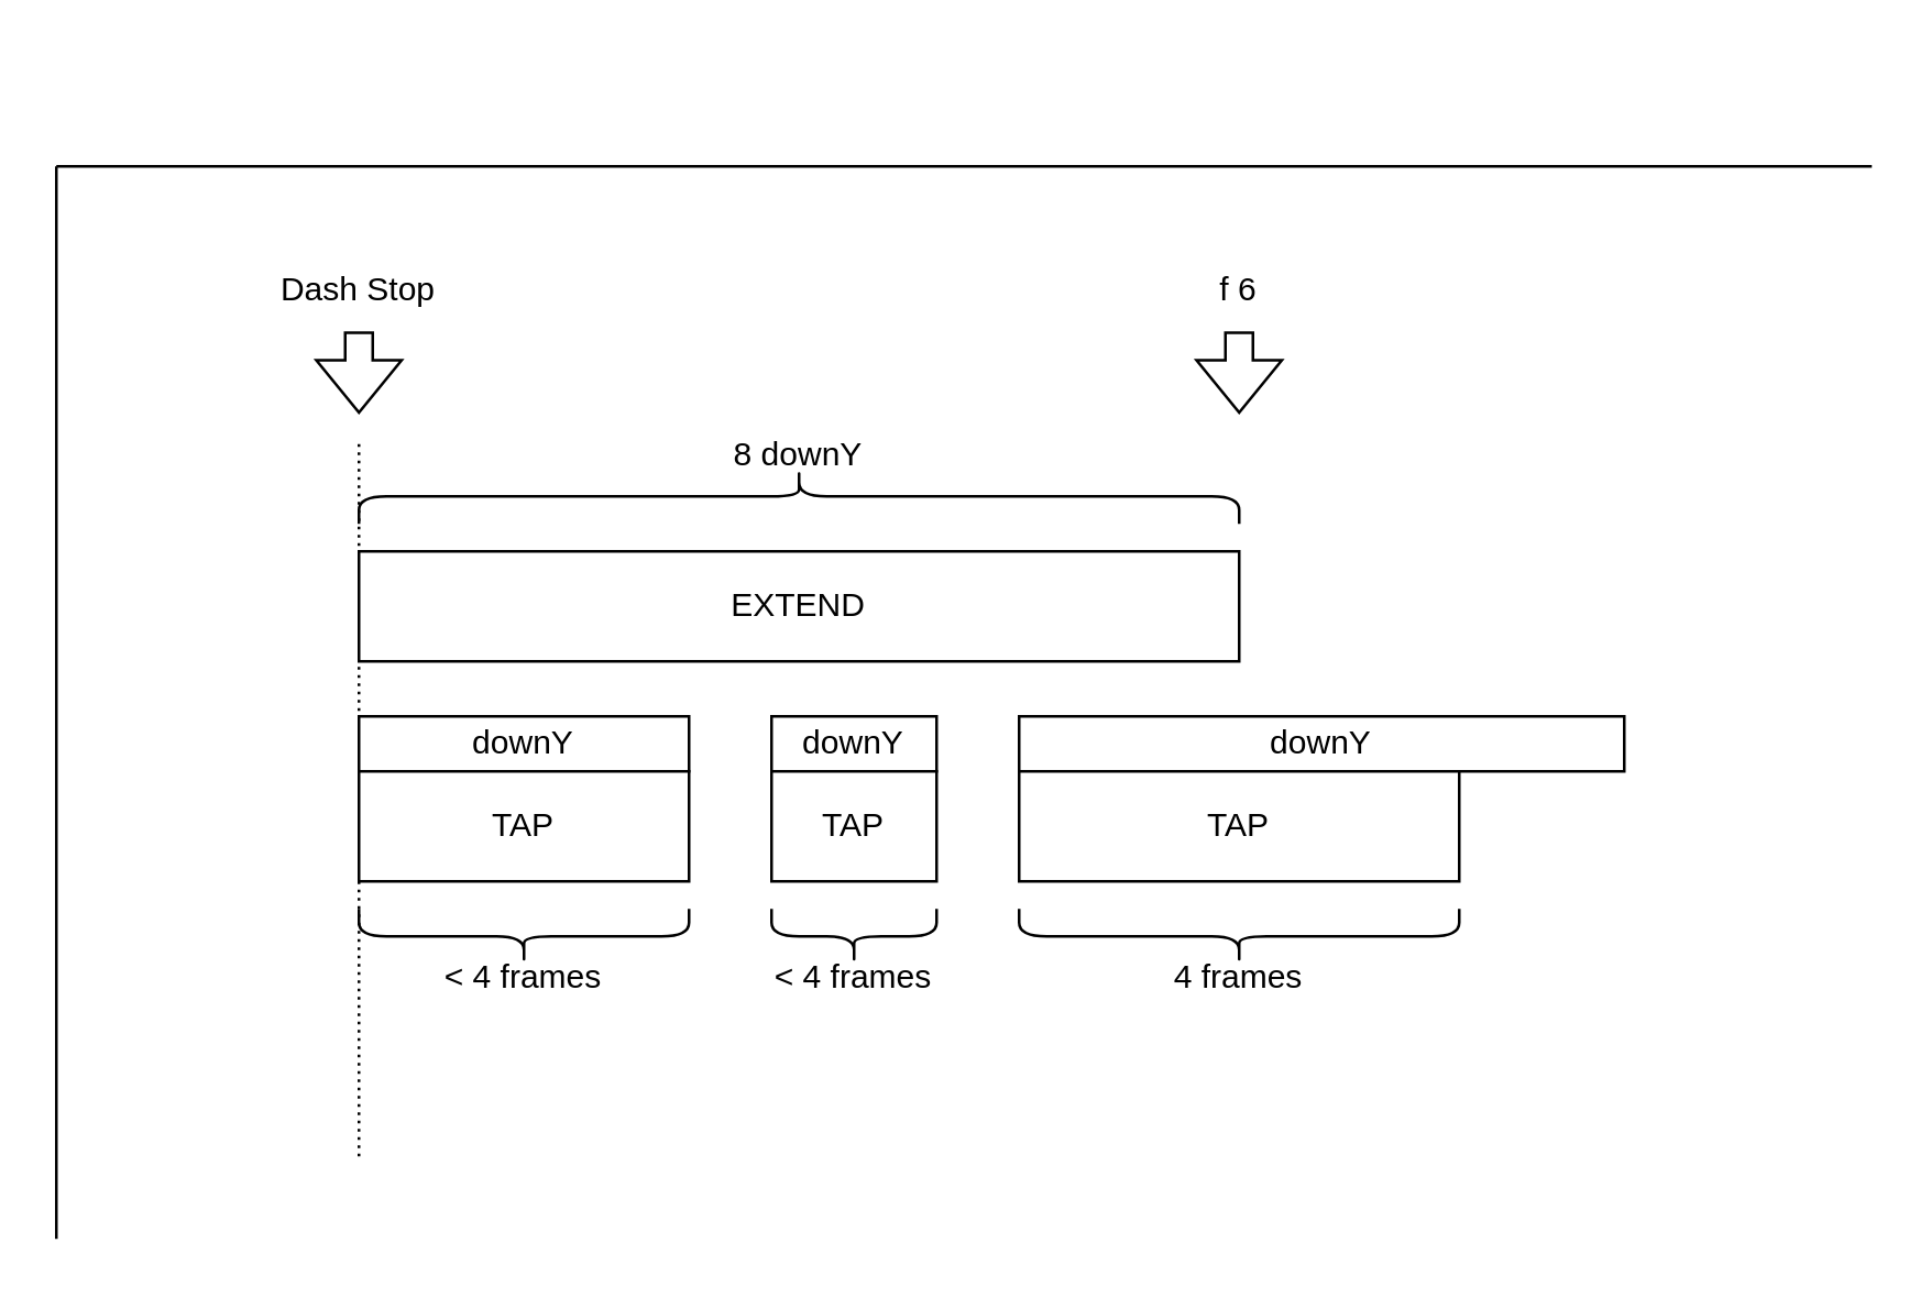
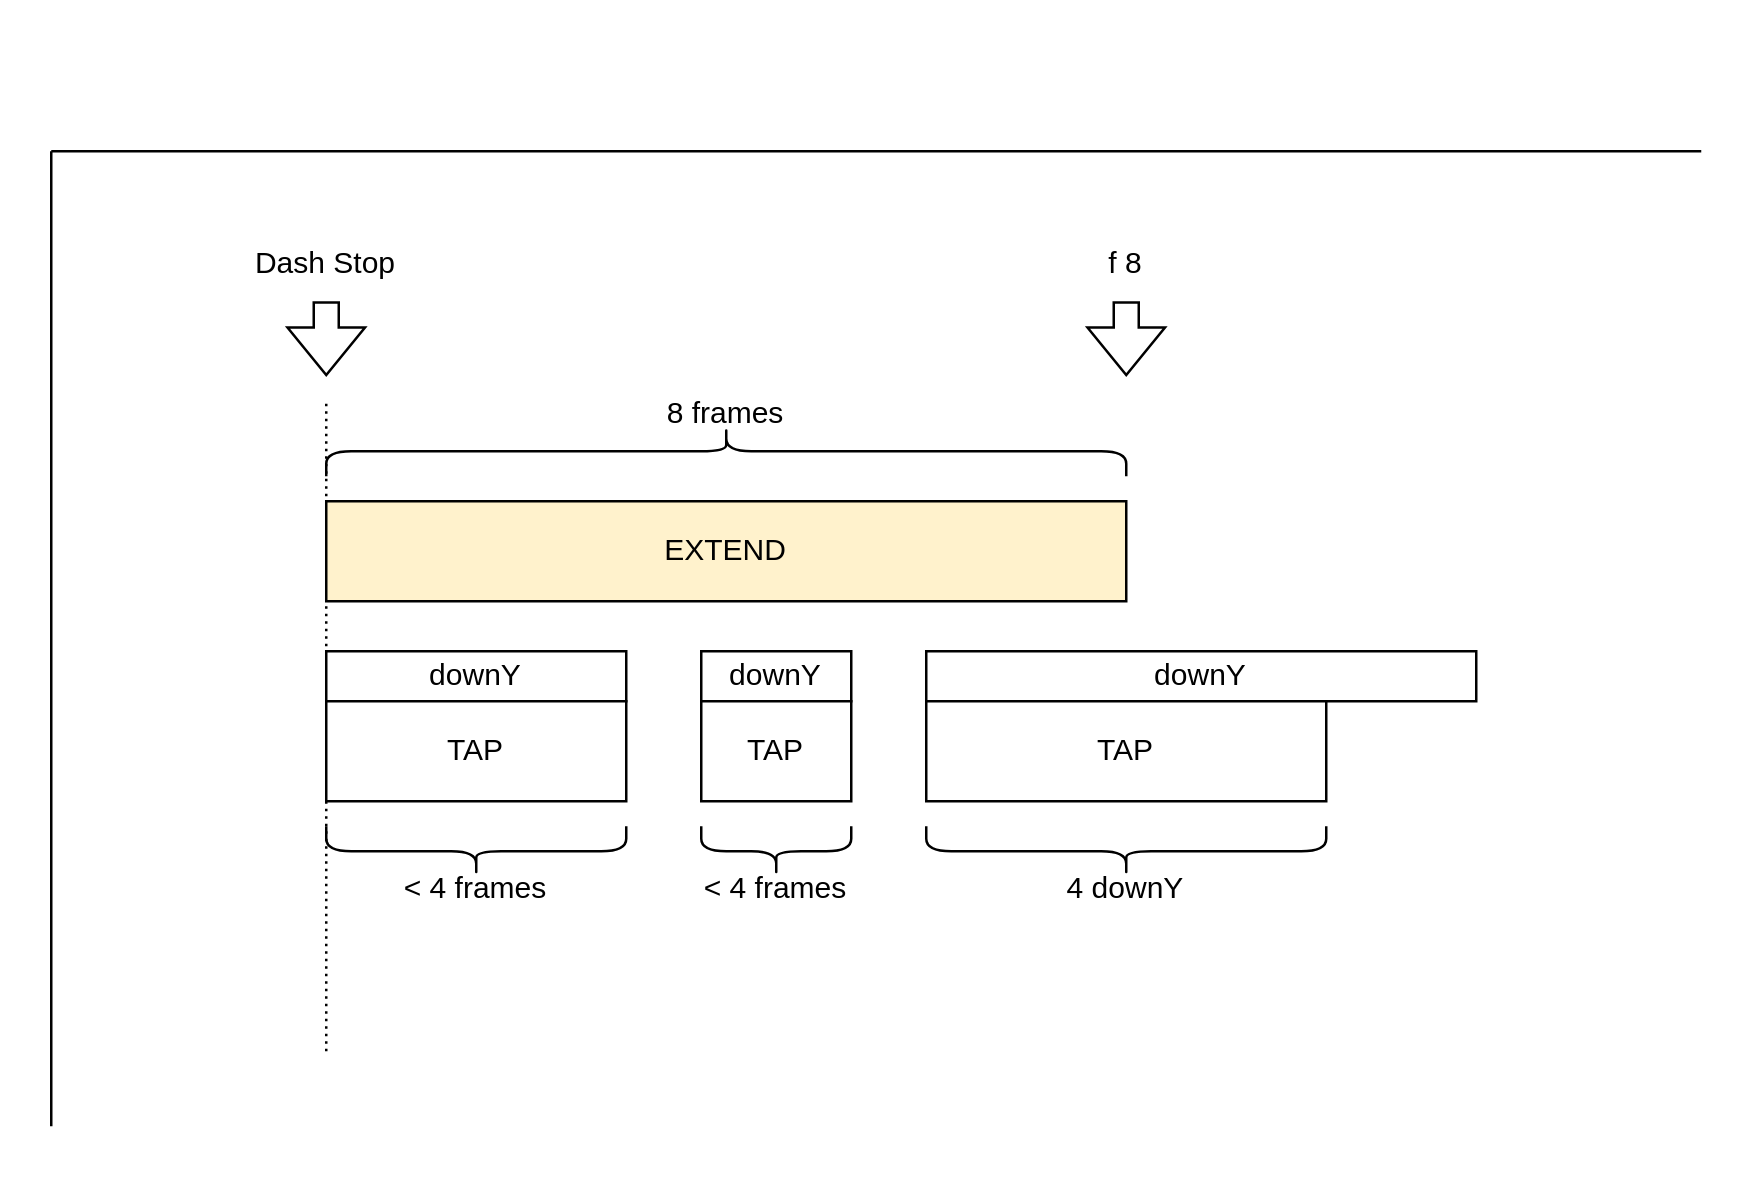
- <mxCell id="13" value="f 6" style="text;html=1;align=center;verticalAlign=middle;whiteSpace=wrap;rounded=0;" parent="1" vertex="1"><mxGeometry x="420" y="90" width="60" height="30" as="geometry" /></mxCell>
+ <mxCell id="13" value="f 8" style="text;html=1;align=center;verticalAlign=middle;whiteSpace=wrap;rounded=0;" parent="1" vertex="1"><mxGeometry x="420" y="90" width="60" height="30" as="geometry" /></mxCell>
- <mxCell id="4" value="8 downY" style="text;html=1;align=center;verticalAlign=middle;whiteSpace=wrap;rounded=0;" parent="1" vertex="1"><mxGeometry x="260" y="150" width="60" height="30" as="geometry" /></mxCell>
+ <mxCell id="4" value="8 frames" style="text;html=1;align=center;verticalAlign=middle;whiteSpace=wrap;rounded=0;" parent="1" vertex="1"><mxGeometry x="260" y="150" width="60" height="30" as="geometry" /></mxCell>
- <mxCell id="10" value="EXTEND" style="rounded=0;whiteSpace=wrap;html=1;" parent="1" vertex="1"><mxGeometry x="130" y="200" width="320" height="40" as="geometry" /></mxCell>
+ <mxCell id="10" value="EXTEND" style="rounded=0;whiteSpace=wrap;html=1;fillColor=#fff2cc;" parent="1" vertex="1"><mxGeometry x="130" y="200" width="320" height="40" as="geometry" /></mxCell>
- <mxCell id="19" value="4 frames" style="text;html=1;align=center;verticalAlign=middle;whiteSpace=wrap;rounded=0;" vertex="1" parent="1"><mxGeometry x="420" y="340" width="60" height="30" as="geometry" /></mxCell>
+ <mxCell id="19" value="4 downY" style="text;html=1;align=center;verticalAlign=middle;whiteSpace=wrap;rounded=0;" vertex="1" parent="1"><mxGeometry x="420" y="340" width="60" height="30" as="geometry" /></mxCell>
